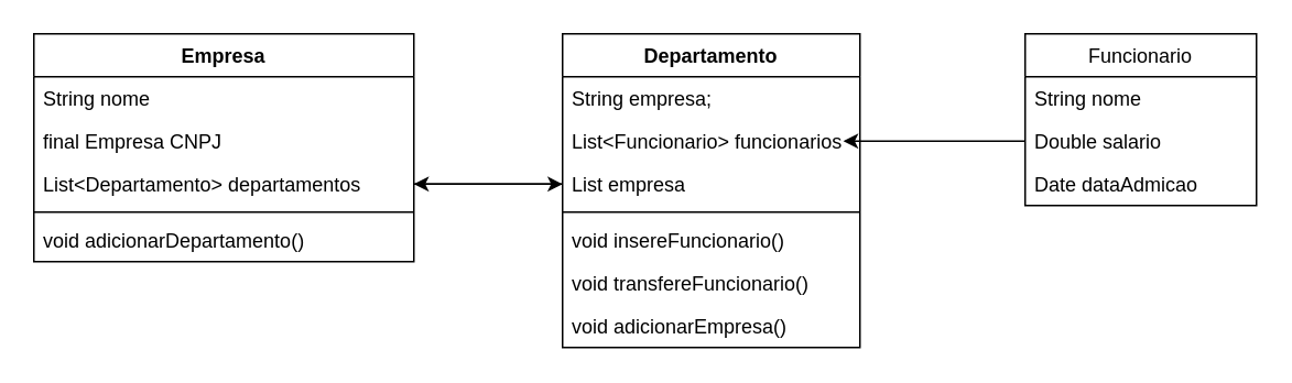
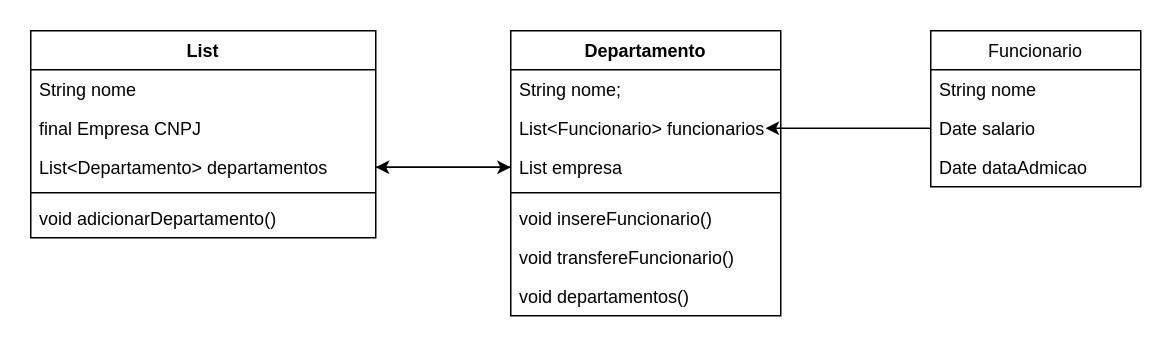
- <mxCell id="14" value="Empresa" style="swimlane;fontStyle=1;align=center;verticalAlign=top;childLayout=stackLayout;horizontal=1;startSize=26;horizontalStack=0;resizeParent=1;resizeParentMax=0;resizeLast=0;collapsible=1;marginBottom=0;" vertex="1" parent="1"><mxGeometry x="20" y="20" width="230" height="138" as="geometry" /></mxCell>
+ <mxCell id="14" value="List" style="swimlane;fontStyle=1;align=center;verticalAlign=top;childLayout=stackLayout;horizontal=1;startSize=26;horizontalStack=0;resizeParent=1;resizeParentMax=0;resizeLast=0;collapsible=1;marginBottom=0;" vertex="1" parent="1"><mxGeometry x="20" y="20" width="230" height="138" as="geometry" /></mxCell>
- <mxCell id="7" value="String empresa;" style="text;strokeColor=none;fillColor=none;align=left;verticalAlign=top;spacingLeft=4;spacingRight=4;overflow=hidden;rotatable=0;points=[[0,0.5],[1,0.5]];portConstraint=eastwest;" vertex="1" parent="6"><mxGeometry y="26" width="180" height="26" as="geometry" /></mxCell>
+ <mxCell id="7" value="String nome;" style="text;strokeColor=none;fillColor=none;align=left;verticalAlign=top;spacingLeft=4;spacingRight=4;overflow=hidden;rotatable=0;points=[[0,0.5],[1,0.5]];portConstraint=eastwest;" vertex="1" parent="6"><mxGeometry y="26" width="180" height="26" as="geometry" /></mxCell>
- <mxCell id="4" value="Double salario" style="text;strokeColor=none;fillColor=none;align=left;verticalAlign=top;spacingLeft=4;spacingRight=4;overflow=hidden;rotatable=0;points=[[0,0.5],[1,0.5]];portConstraint=eastwest;" vertex="1" parent="2"><mxGeometry y="52" width="140" height="26" as="geometry" /></mxCell>
+ <mxCell id="4" value="Date salario" style="text;strokeColor=none;fillColor=none;align=left;verticalAlign=top;spacingLeft=4;spacingRight=4;overflow=hidden;rotatable=0;points=[[0,0.5],[1,0.5]];portConstraint=eastwest;" vertex="1" parent="2"><mxGeometry y="52" width="140" height="26" as="geometry" /></mxCell>
- <mxCell id="13" value="void adicionarEmpresa()" style="text;strokeColor=none;fillColor=none;align=left;verticalAlign=top;spacingLeft=4;spacingRight=4;overflow=hidden;rotatable=0;points=[[0,0.5],[1,0.5]];portConstraint=eastwest;" vertex="1" parent="6"><mxGeometry y="164" width="180" height="26" as="geometry" /></mxCell>
+ <mxCell id="13" value="void departamentos()" style="text;strokeColor=none;fillColor=none;align=left;verticalAlign=top;spacingLeft=4;spacingRight=4;overflow=hidden;rotatable=0;points=[[0,0.5],[1,0.5]];portConstraint=eastwest;" vertex="1" parent="6"><mxGeometry y="164" width="180" height="26" as="geometry" /></mxCell>
